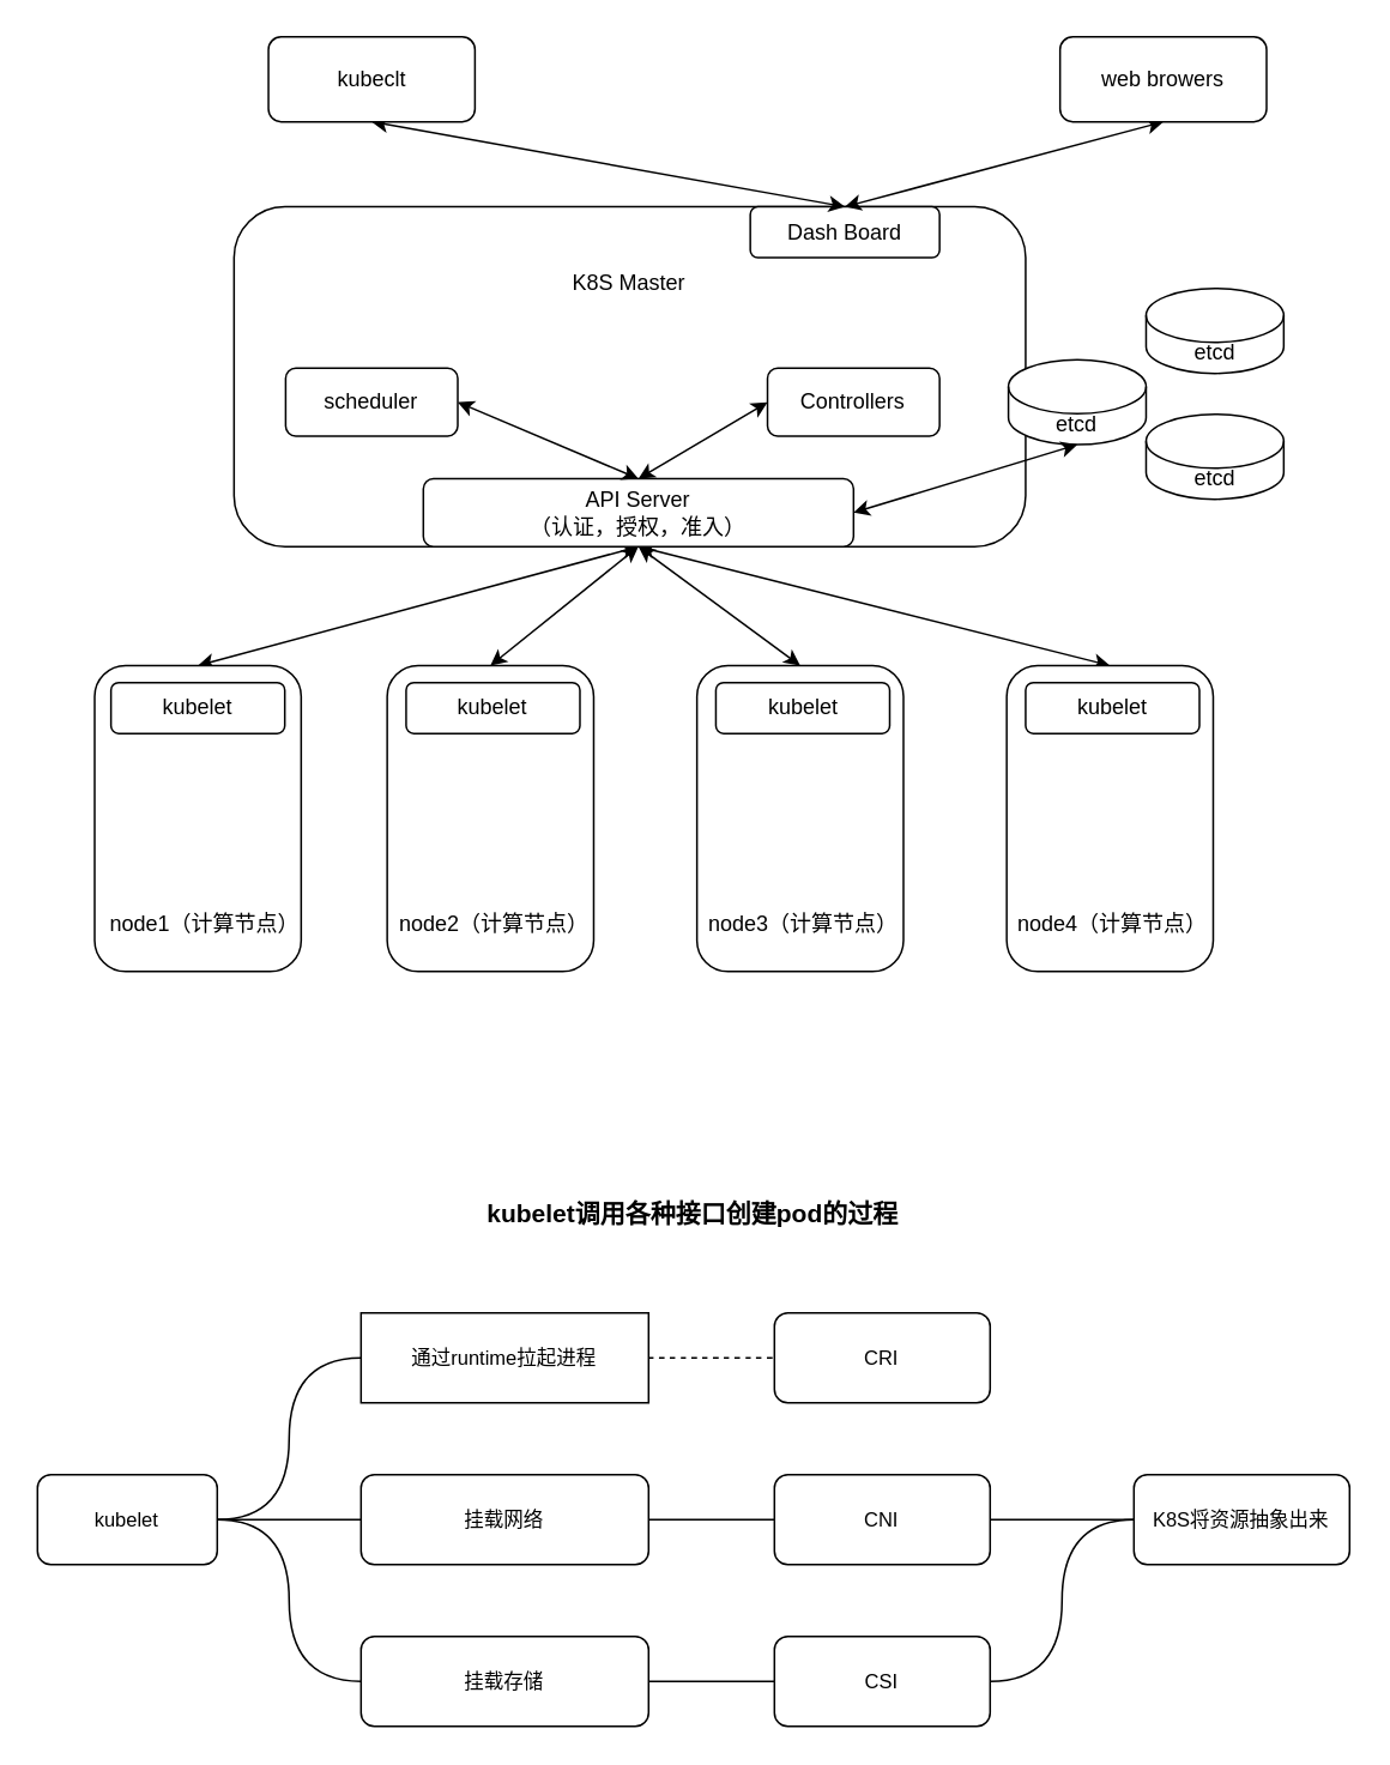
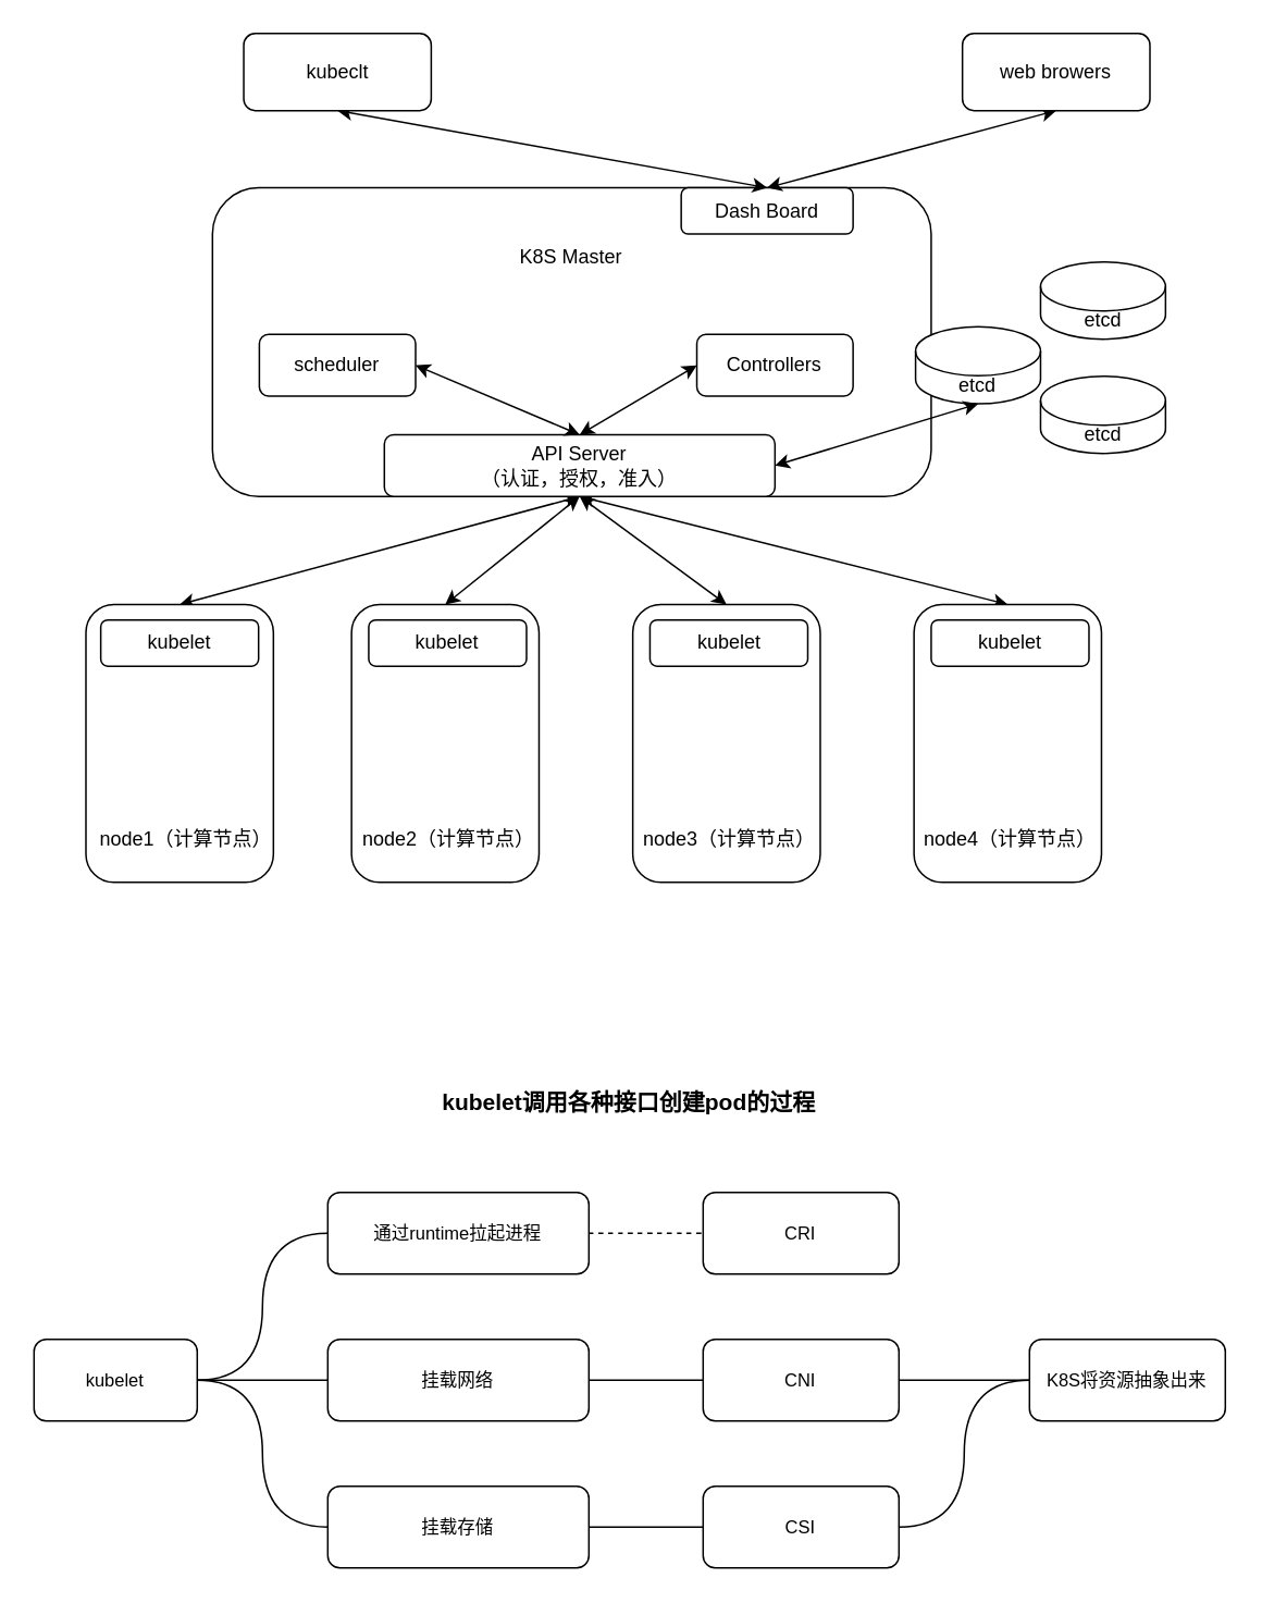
- <mxCell id="40" value="通过runtime拉起进程" style="whiteSpace=wrap;html=1;fontFamily=Helvetica;fontSize=11;fontColor=default;labelBackgroundColor=default;rounded=0;" vertex="1" parent="1"><mxGeometry x="200.2" y="730" width="160" height="50" as="geometry" /></mxCell>
+ <mxCell id="40" value="通过runtime拉起进程" style="rounded=1;whiteSpace=wrap;html=1;fontFamily=Helvetica;fontSize=11;fontColor=default;labelBackgroundColor=default;" vertex="1" parent="1"><mxGeometry x="200.2" y="730" width="160" height="50" as="geometry" /></mxCell>
